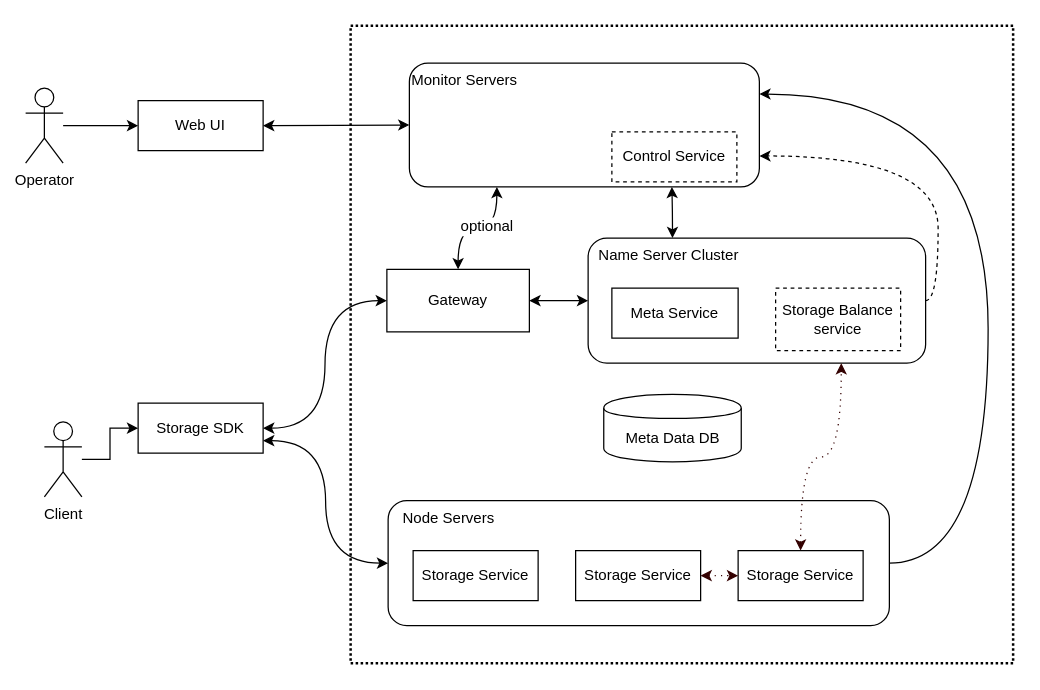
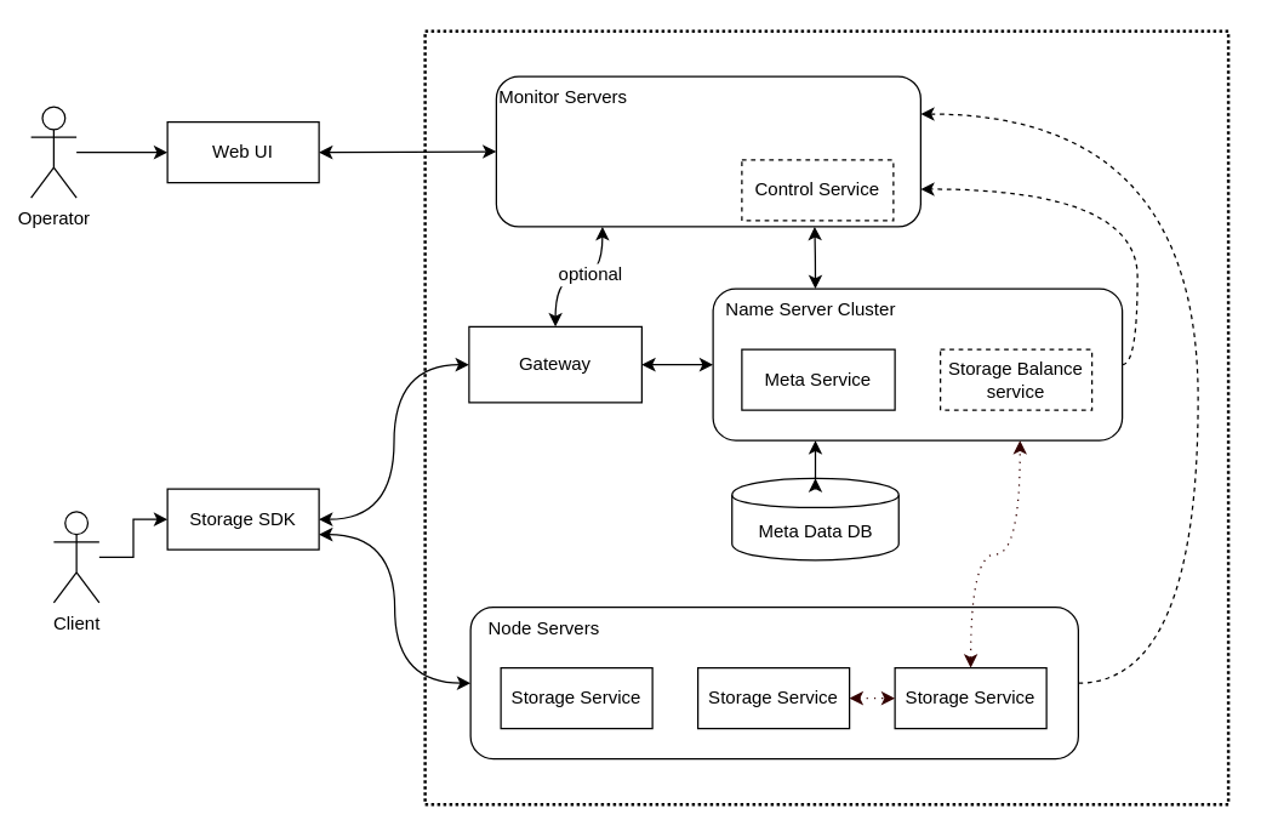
- <mxCell id="13" style="edgeStyle=orthogonalEdgeStyle;rounded=0;orthogonalLoop=1;jettySize=auto;html=1;jumpStyle=arc;dashed=0;curved=1;exitX=1;exitY=0.5;exitDx=0;exitDy=0;entryX=1;entryY=0.25;entryDx=0;entryDy=0;" parent="1" source="6" target="5" edge="1"><mxGeometry relative="1" as="geometry"><mxPoint x="420.286" y="556" as="sourcePoint" /><mxPoint x="638.143" y="409.857" as="targetPoint" /><Array as="points"><mxPoint x="790" y="450" /><mxPoint x="790" y="75" /></Array></mxGeometry></mxCell>
+ <mxCell id="13" style="edgeStyle=orthogonalEdgeStyle;rounded=0;orthogonalLoop=1;jettySize=auto;html=1;jumpStyle=arc;dashed=1;curved=1;exitX=1;exitY=0.5;exitDx=0;exitDy=0;entryX=1;entryY=0.25;entryDx=0;entryDy=0;" parent="1" source="6" target="5" edge="1"><mxGeometry relative="1" as="geometry"><mxPoint x="420.286" y="556" as="sourcePoint" /><mxPoint x="638.143" y="409.857" as="targetPoint" /><Array as="points"><mxPoint x="790" y="450" /><mxPoint x="790" y="75" /></Array></mxGeometry></mxCell>
- <mxCell id="26" value="Storage Balance service" style="rounded=0;whiteSpace=wrap;html=1;shadow=0;glass=0;align=center;fillColor=none;dashed=1;" vertex="1" parent="1"><mxGeometry x="620" y="230" width="100" height="50" as="geometry" /></mxCell>
+ <mxCell id="26" value="Storage Balance service" style="rounded=0;whiteSpace=wrap;html=1;shadow=0;glass=0;align=center;fillColor=none;dashed=1;" vertex="1" parent="1"><mxGeometry x="620" y="230" width="100" height="40" as="geometry" /></mxCell>
+ <mxCell id="24" style="edgeStyle=orthogonalEdgeStyle;curved=1;rounded=0;orthogonalLoop=1;jettySize=auto;html=1;exitX=0.25;exitY=1;exitDx=0;exitDy=0;entryX=0.5;entryY=0;entryDx=0;entryDy=0;startArrow=classic;startFill=1;" edge="1" parent="1" source="3" target="12"><mxGeometry relative="1" as="geometry"><Array as="points"><mxPoint x="538" y="325" /><mxPoint x="538" y="325" /></Array></mxGeometry></mxCell>
